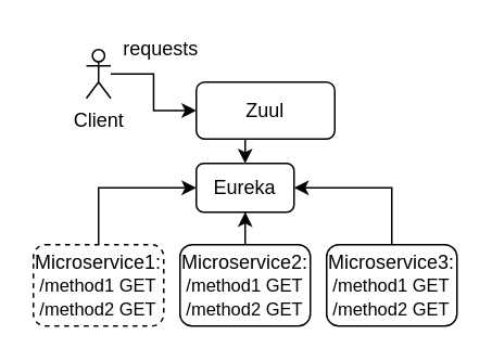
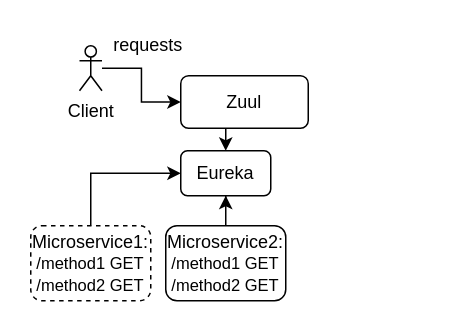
- <mxCell id="11" style="edgeStyle=orthogonalEdgeStyle;rounded=0;orthogonalLoop=1;jettySize=auto;html=1;exitX=0.5;exitY=0;exitDx=0;exitDy=0;entryX=1;entryY=0.5;entryDx=0;entryDy=0;" edge="1" parent="1" source="12" target="2"><mxGeometry relative="1" as="geometry" /></mxCell>
- <mxCell id="12" value="Microservice3:&lt;br&gt;&lt;font style=&quot;font-size: 11px&quot;&gt;/method1 GET&lt;br&gt;/method2 GET&lt;/font&gt;" style="rounded=1;whiteSpace=wrap;html=1;" vertex="1" parent="1"><mxGeometry x="200" y="150" width="80" height="50" as="geometry" /></mxCell>
